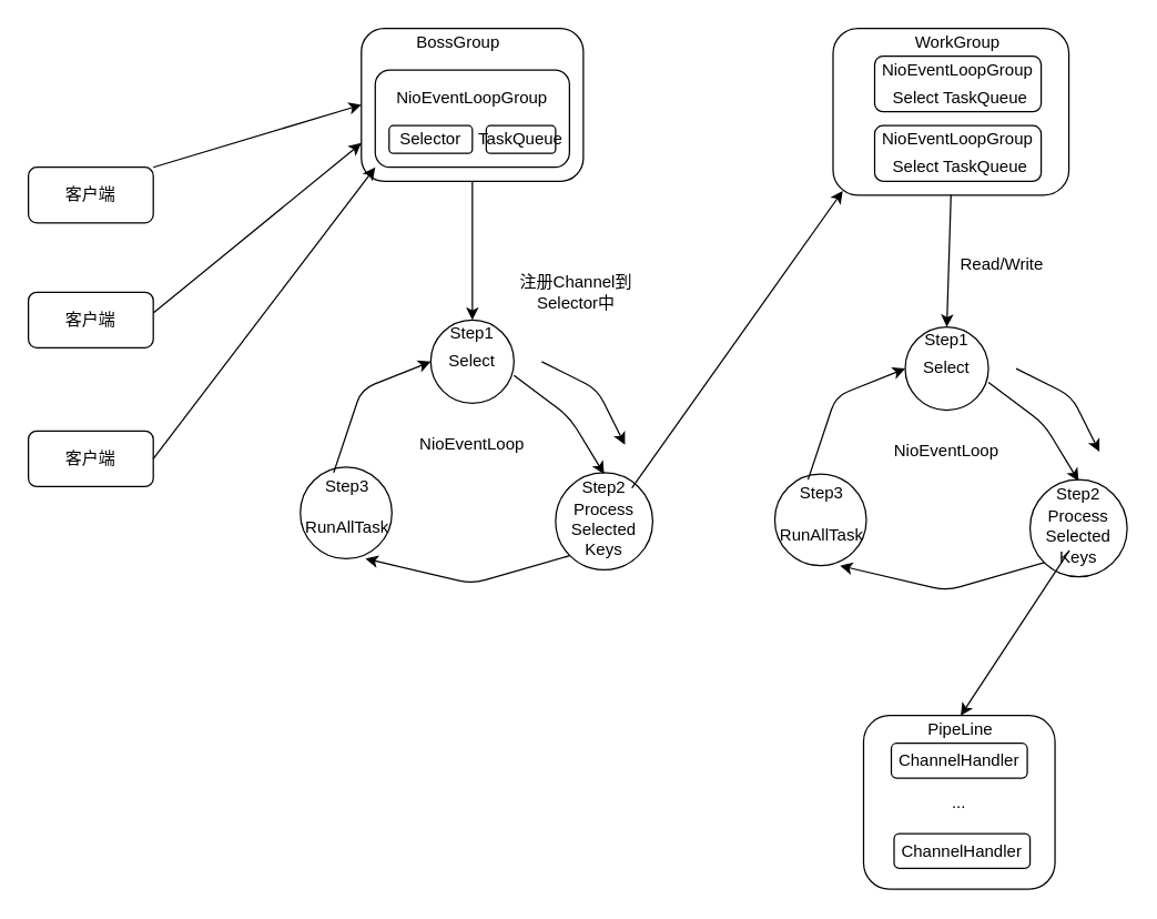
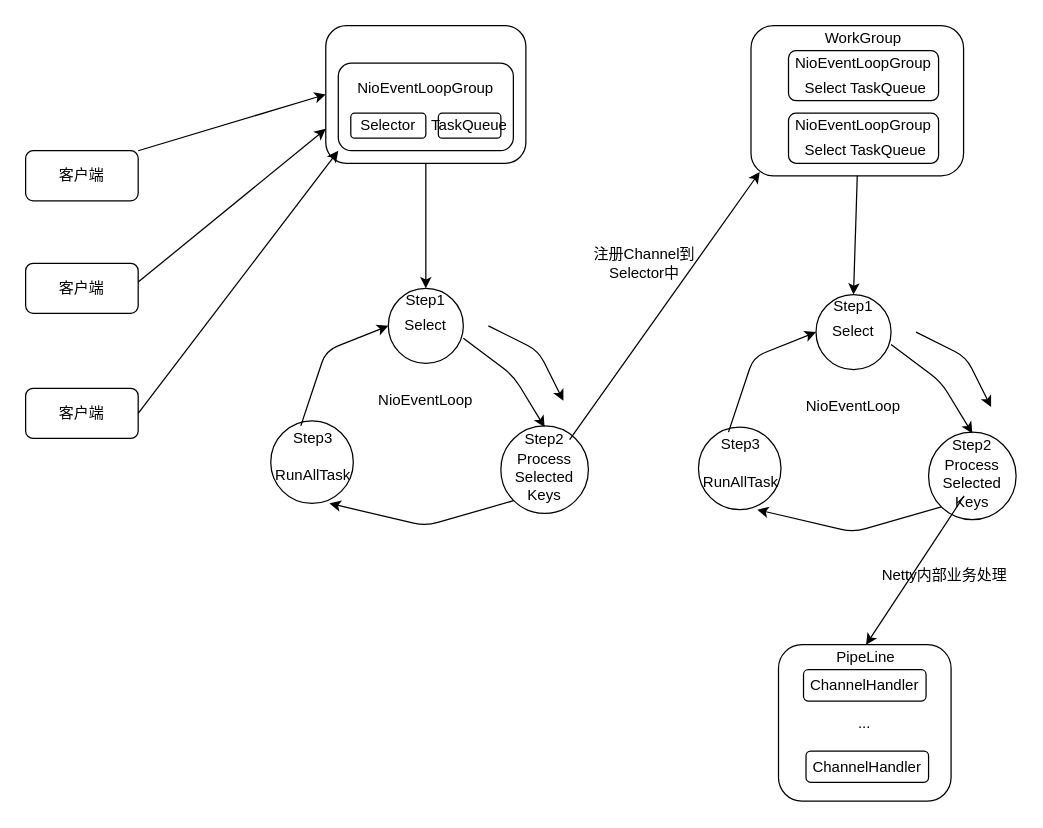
- <mxCell id="6" value="BossGroup" style="text;html=1;strokeColor=none;fillColor=none;align=center;verticalAlign=middle;whiteSpace=wrap;rounded=0;" vertex="1" parent="1"><mxGeometry x="310" y="20" width="40" height="20" as="geometry" /></mxCell>
- <mxCell id="56" value="Read/Write" style="text;html=1;strokeColor=none;fillColor=none;align=center;verticalAlign=middle;whiteSpace=wrap;rounded=0;" vertex="1" parent="1"><mxGeometry x="702" y="180" width="40" height="20" as="geometry" /></mxCell>
- <mxCell id="40" value="注册Channel到Selector中" style="text;html=1;strokeColor=none;fillColor=none;align=center;verticalAlign=middle;whiteSpace=wrap;rounded=0;" vertex="1" parent="1"><mxGeometry x="370" y="200" width="90" height="20" as="geometry" /></mxCell>
+ <mxCell id="40" value="注册Channel到Selector中" style="text;html=1;strokeColor=none;fillColor=none;align=center;verticalAlign=middle;whiteSpace=wrap;rounded=0;" vertex="1" parent="1"><mxGeometry x="470" y="200" width="90" height="20" as="geometry" /></mxCell>
+ <mxCell id="63" value="Netty内部业务处理" style="text;html=1;strokeColor=none;fillColor=none;align=center;verticalAlign=middle;whiteSpace=wrap;rounded=0;" vertex="1" parent="1"><mxGeometry x="700" y="450" width="110" height="20" as="geometry" /></mxCell>
